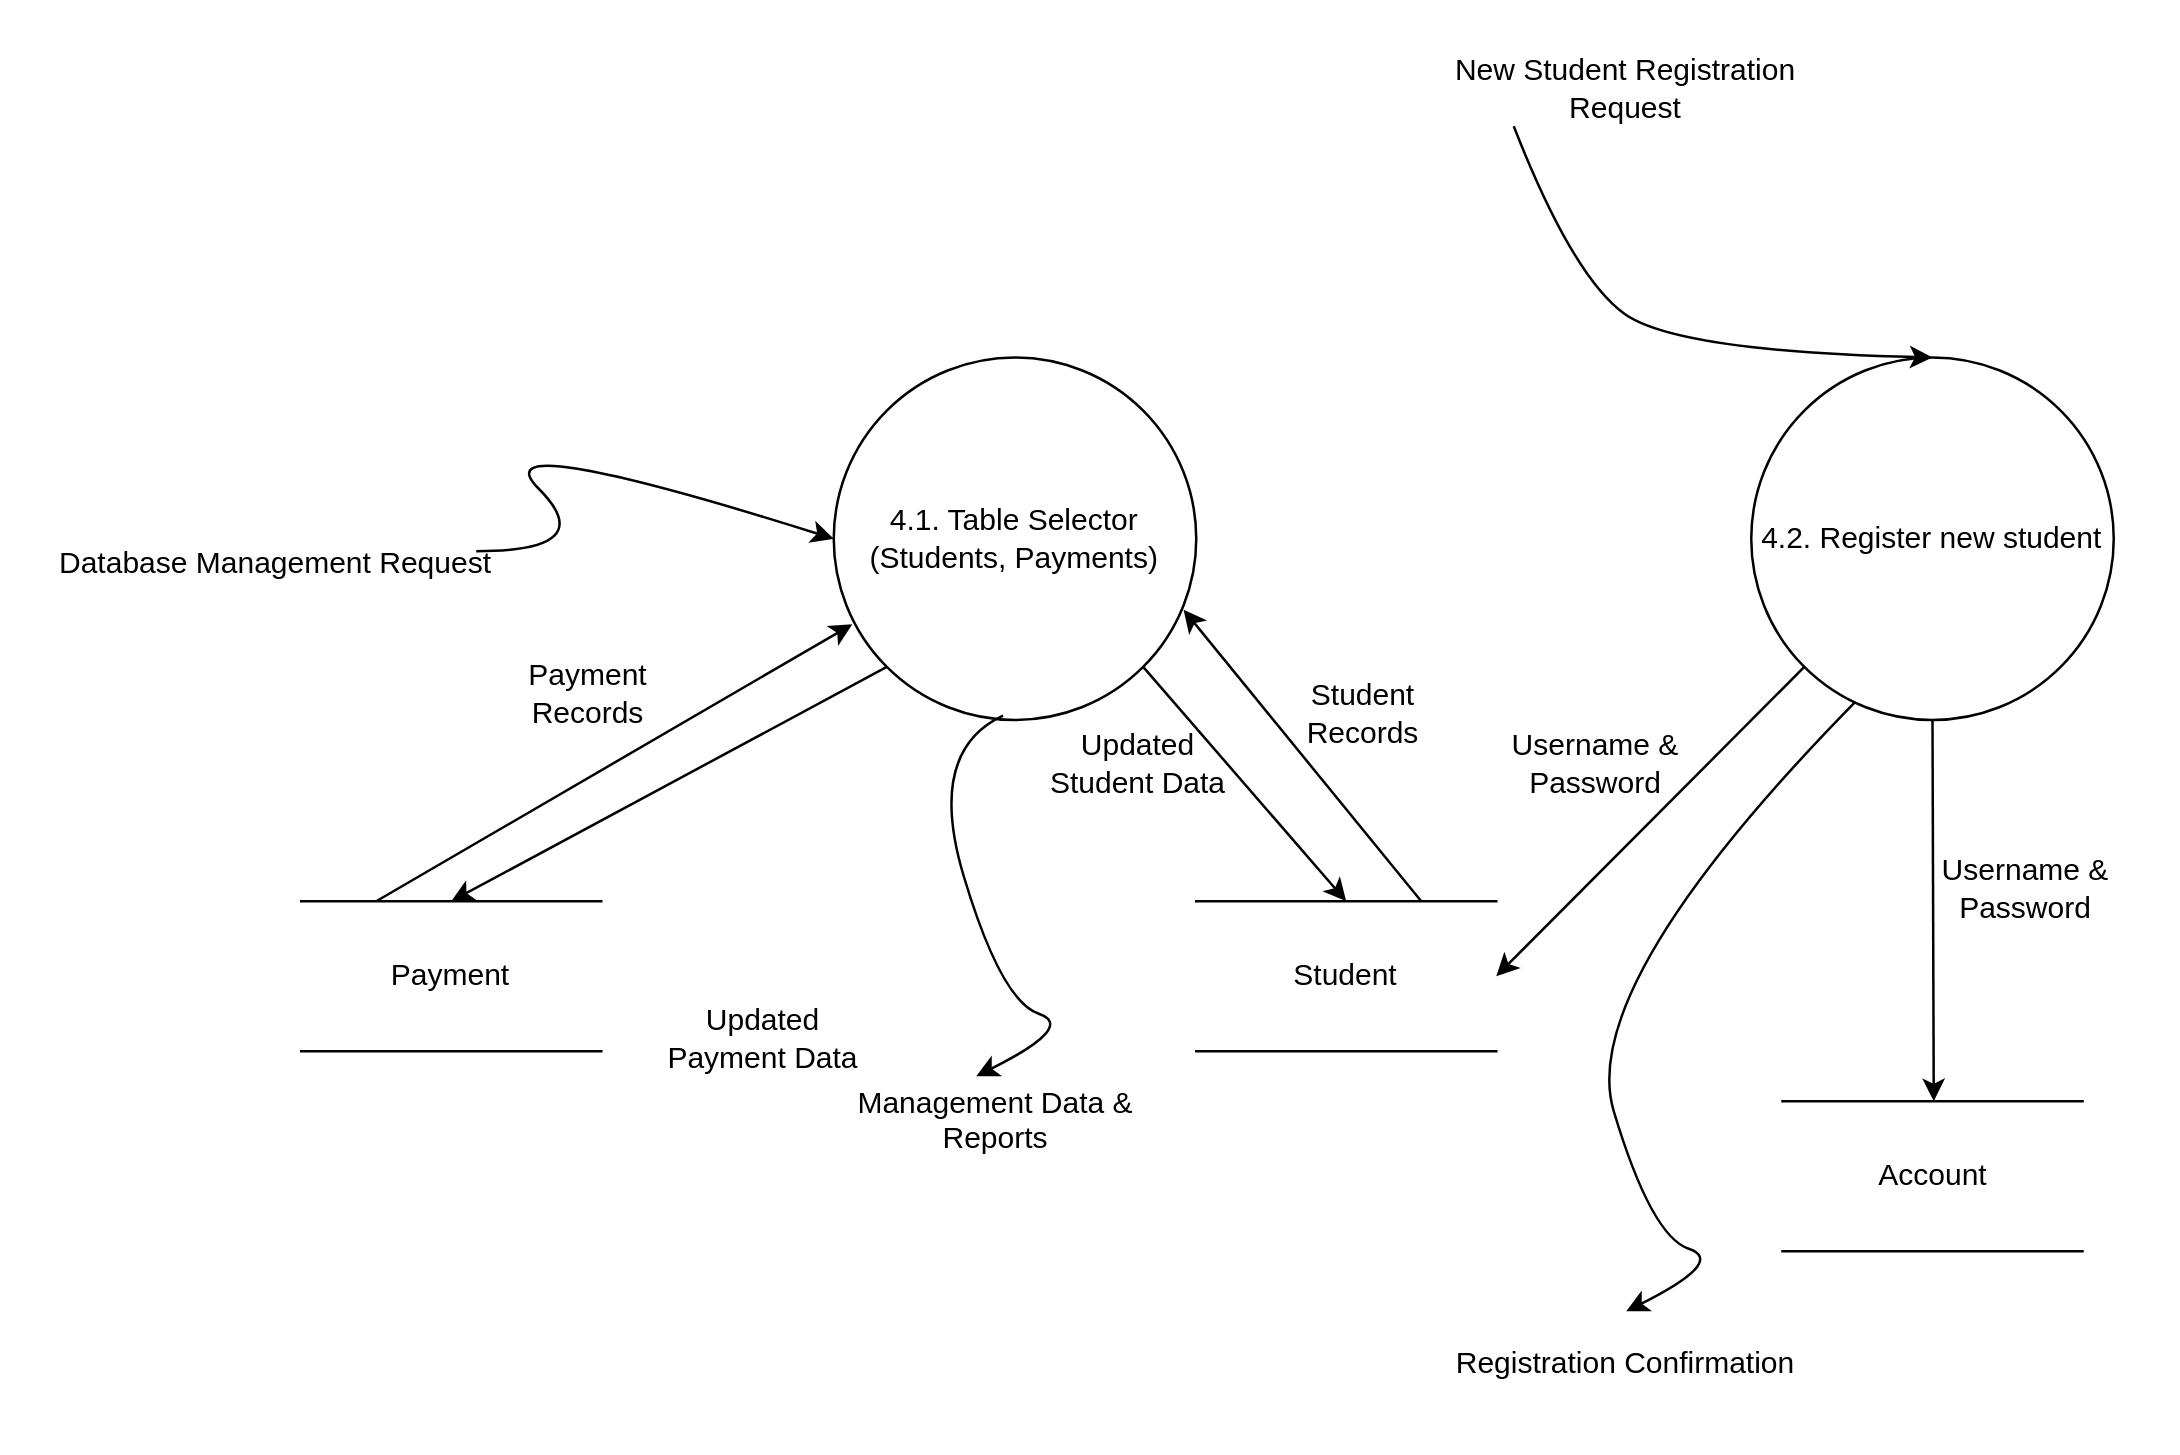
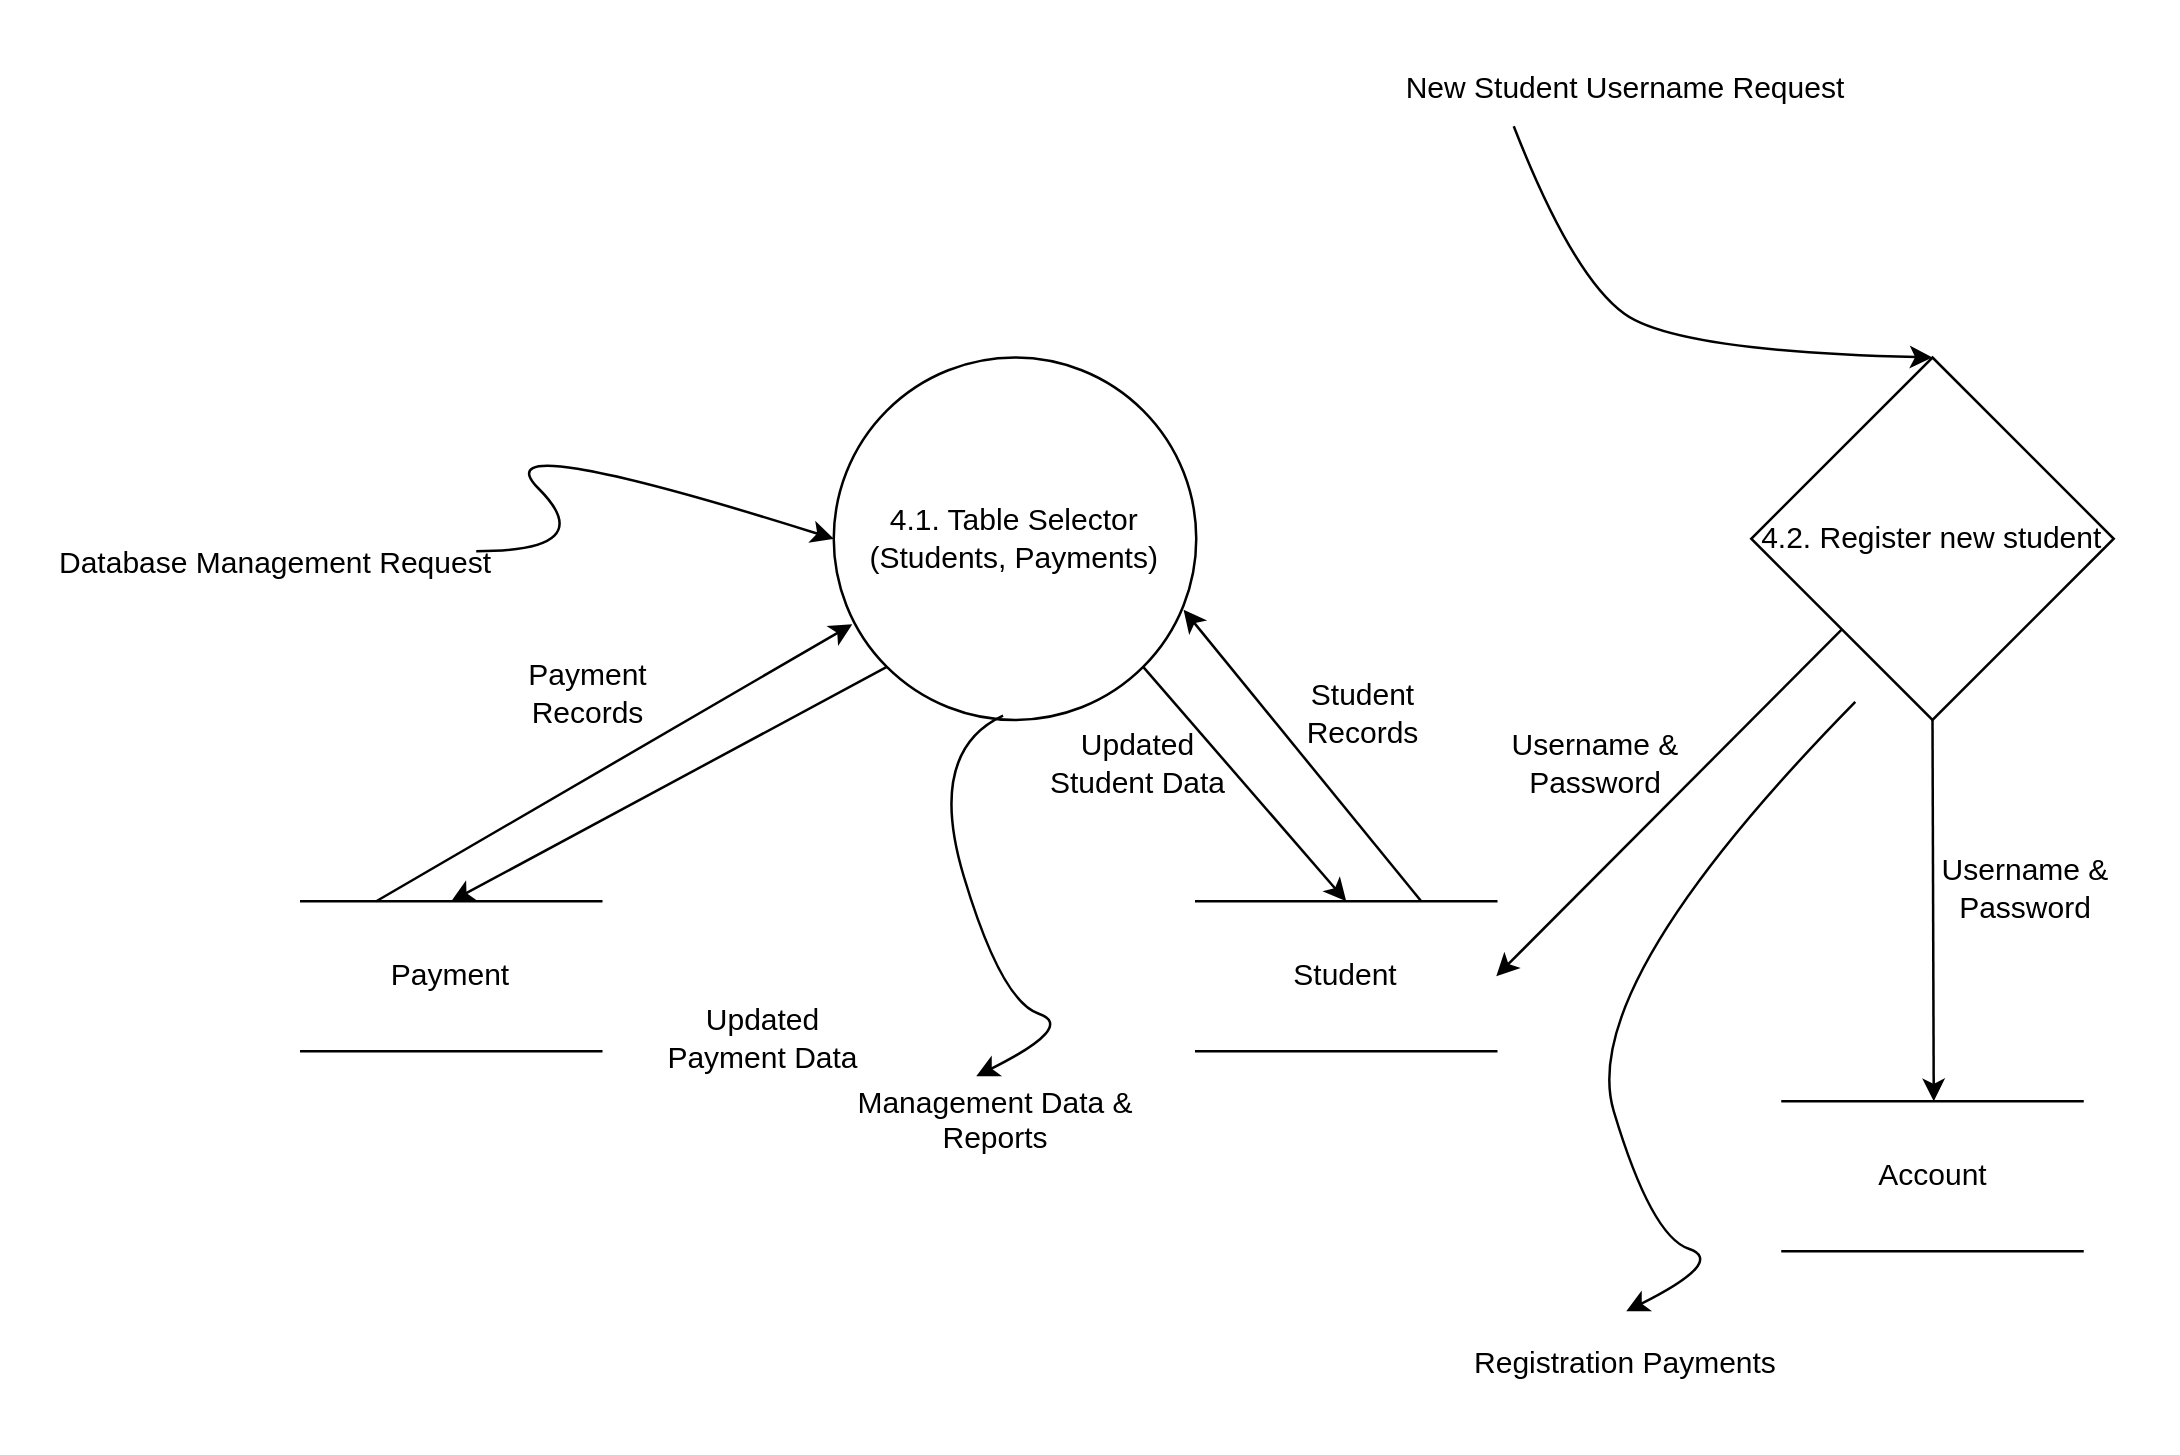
- <mxCell id="10" value="New Student Registration Request" style="text;html=1;whiteSpace=wrap;strokeColor=none;fillColor=none;align=center;verticalAlign=middle;rounded=0;" vertex="1" parent="1"><mxGeometry x="560" y="20" width="180" height="30" as="geometry" /></mxCell>
+ <mxCell id="10" value="New Student Username Request" style="text;html=1;whiteSpace=wrap;strokeColor=none;fillColor=none;align=center;verticalAlign=middle;rounded=0;" vertex="1" parent="1"><mxGeometry x="560" y="20" width="180" height="30" as="geometry" /></mxCell>
- <mxCell id="11" value="4.2. Register new student" style="ellipse;whiteSpace=wrap;html=1;aspect=fixed;" vertex="1" parent="1"><mxGeometry x="700" y="142.5" width="145" height="145" as="geometry" /></mxCell>
+ <mxCell id="11" value="4.2. Register new student" style="rhombus;whiteSpace=wrap;html=1;aspect=fixed;" vertex="1" parent="1"><mxGeometry x="700" y="142.5" width="145" height="145" as="geometry" /></mxCell>
- <mxCell id="26" value="Registration Confirmation" style="text;html=1;whiteSpace=wrap;strokeColor=none;fillColor=none;align=center;verticalAlign=middle;rounded=0;" vertex="1" parent="1"><mxGeometry x="560" y="530" width="180" height="30" as="geometry" /></mxCell>
+ <mxCell id="26" value="Registration Payments" style="text;html=1;whiteSpace=wrap;strokeColor=none;fillColor=none;align=center;verticalAlign=middle;rounded=0;" vertex="1" parent="1"><mxGeometry x="560" y="530" width="180" height="30" as="geometry" /></mxCell>
